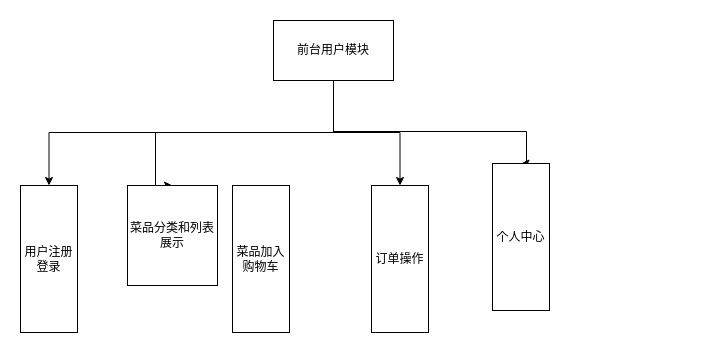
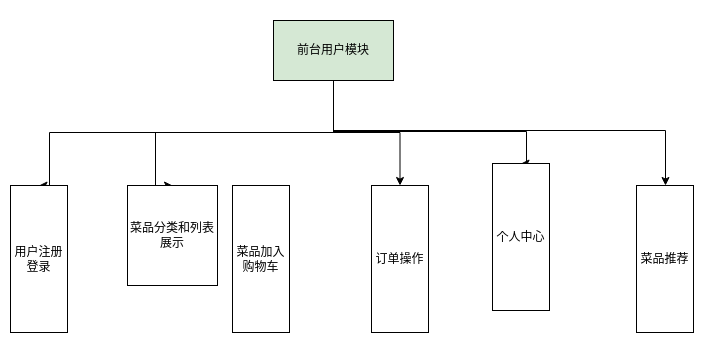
- <mxCell id="7" value="前台用户模块" style="rounded=0;whiteSpace=wrap;html=1;" vertex="1" parent="1"><mxGeometry x="273" y="20" width="120" height="60" as="geometry" /></mxCell>
+ <mxCell id="7" value="前台用户模块" style="rounded=0;whiteSpace=wrap;html=1;fillColor=#d5e8d4;" vertex="1" parent="1"><mxGeometry x="273" y="20" width="120" height="60" as="geometry" /></mxCell>
+ <mxCell id="6" style="edgeStyle=orthogonalEdgeStyle;rounded=0;orthogonalLoop=1;jettySize=auto;html=1;exitX=0.5;exitY=1;exitDx=0;exitDy=0;" edge="1" parent="1" source="7" target="13"><mxGeometry relative="1" as="geometry"><Array as="points"><mxPoint x="333" y="130" /><mxPoint x="665" y="130" /></Array></mxGeometry></mxCell>
- <mxCell id="8" value="用户注册登录" style="rounded=0;whiteSpace=wrap;html=1;" vertex="1" parent="1"><mxGeometry x="20" y="185" width="57" height="147" as="geometry" /></mxCell>
+ <mxCell id="8" value="用户注册登录" style="rounded=0;whiteSpace=wrap;html=1;" vertex="1" parent="1"><mxGeometry x="10" y="185" width="57" height="147" as="geometry" /></mxCell>
+ <mxCell id="13" value="菜品推荐" style="rounded=0;whiteSpace=wrap;html=1;" vertex="1" parent="1"><mxGeometry x="636" y="185" width="57" height="147" as="geometry" /></mxCell>
